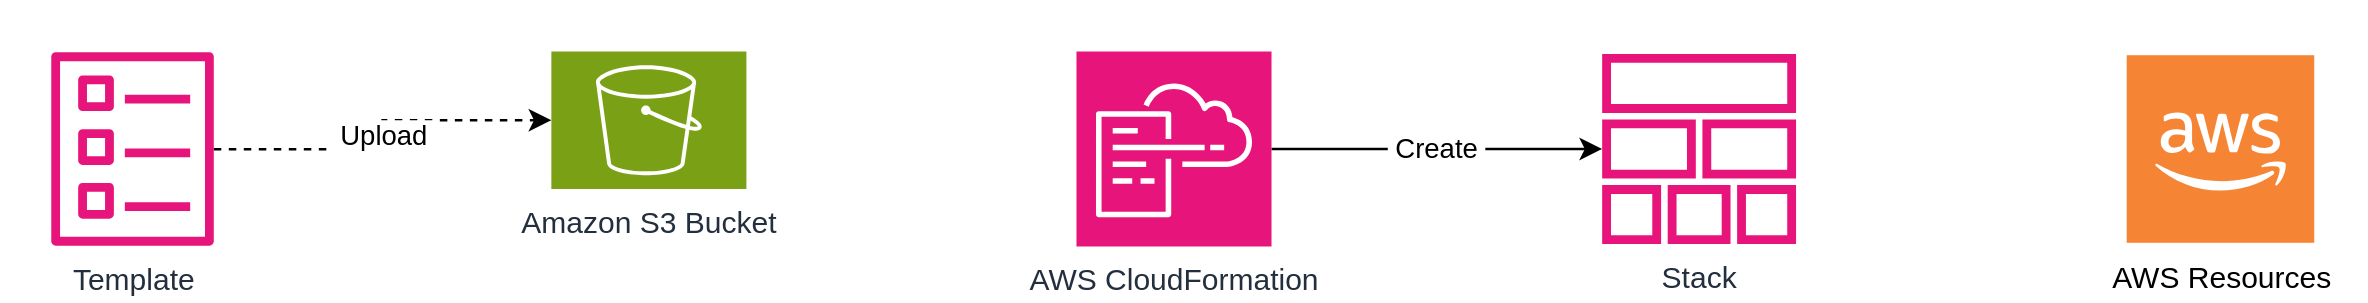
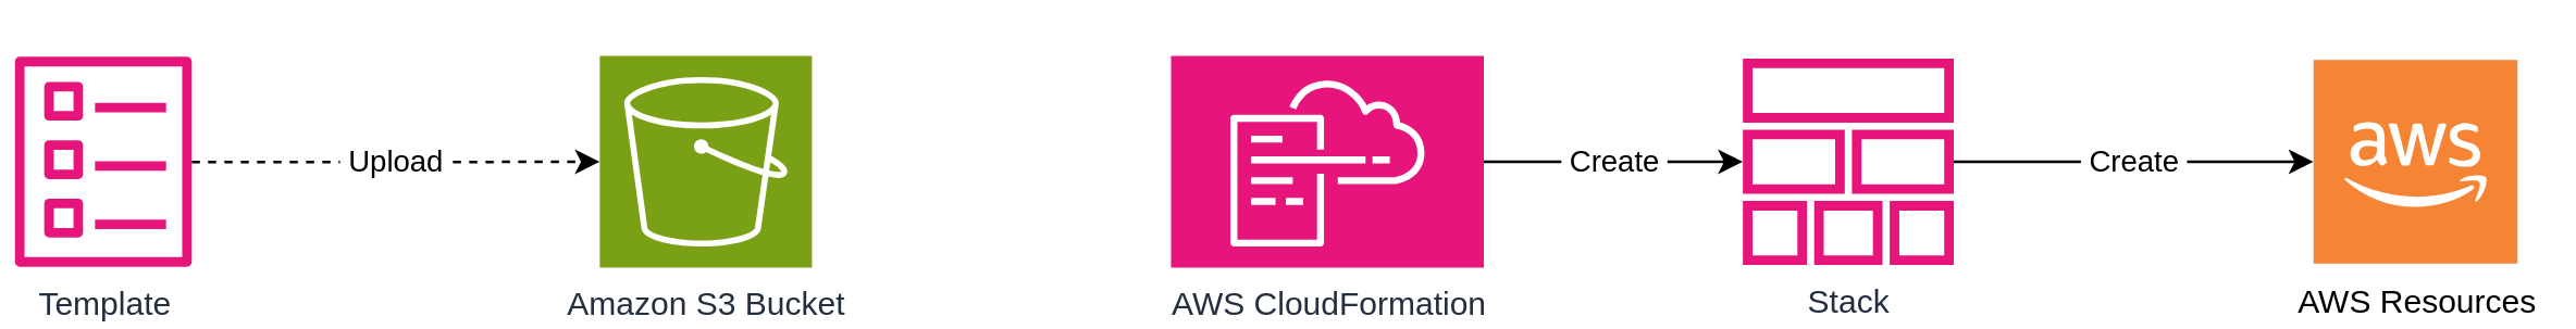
- <mxCell id="4" value="Amazon S3 Bucket" style="sketch=0;points=[[0,0,0],[0.25,0,0],[0.5,0,0],[0.75,0,0],[1,0,0],[0,1,0],[0.25,1,0],[0.5,1,0],[0.75,1,0],[1,1,0],[0,0.25,0],[0,0.5,0],[0,0.75,0],[1,0.25,0],[1,0.5,0],[1,0.75,0]];outlineConnect=0;fontColor=#232F3E;fillColor=#7AA116;strokeColor=#ffffff;dashed=0;verticalLabelPosition=bottom;verticalAlign=top;align=center;html=1;fontSize=12;fontStyle=0;aspect=fixed;shape=mxgraph.aws4.resourceIcon;resIcon=mxgraph.aws4.s3;" vertex="1" parent="1"><mxGeometry x="220" y="20" width="78" height="55" as="geometry" /></mxCell>
+ <mxCell id="4" value="Amazon S3 Bucket" style="sketch=0;points=[[0,0,0],[0.25,0,0],[0.5,0,0],[0.75,0,0],[1,0,0],[0,1,0],[0.25,1,0],[0.5,1,0],[0.75,1,0],[1,1,0],[0,0.25,0],[0,0.5,0],[0,0.75,0],[1,0.25,0],[1,0.5,0],[1,0.75,0]];outlineConnect=0;fontColor=#232F3E;fillColor=#7AA116;strokeColor=#ffffff;dashed=0;verticalLabelPosition=bottom;verticalAlign=top;align=center;html=1;fontSize=12;fontStyle=0;aspect=fixed;shape=mxgraph.aws4.resourceIcon;resIcon=mxgraph.aws4.s3;" vertex="1" parent="1"><mxGeometry x="220" y="20" width="78" height="78" as="geometry" /></mxCell>
- <mxCell id="3" value="Template" style="sketch=0;outlineConnect=0;fontColor=#232F3E;gradientColor=none;fillColor=#E7157B;strokeColor=none;dashed=0;verticalLabelPosition=bottom;verticalAlign=top;align=center;html=1;fontSize=12;fontStyle=0;aspect=fixed;pointerEvents=1;shape=mxgraph.aws4.template;" vertex="1" parent="1"><mxGeometry x="20" y="20" width="65" height="78" as="geometry" /></mxCell>
+ <mxCell id="3" value="Template" style="sketch=0;outlineConnect=0;fontColor=#232F3E;gradientColor=none;fillColor=#E7157B;strokeColor=none;dashed=0;verticalLabelPosition=bottom;verticalAlign=top;align=center;html=1;fontSize=12;fontStyle=0;aspect=fixed;pointerEvents=1;shape=mxgraph.aws4.template;" vertex="1" parent="1"><mxGeometry x="5" y="20" width="65" height="78" as="geometry" /></mxCell>
- <mxCell id="6" value="AWS CloudFormation" style="sketch=0;points=[[0,0,0],[0.25,0,0],[0.5,0,0],[0.75,0,0],[1,0,0],[0,1,0],[0.25,1,0],[0.5,1,0],[0.75,1,0],[1,1,0],[0,0.25,0],[0,0.5,0],[0,0.75,0],[1,0.25,0],[1,0.5,0],[1,0.75,0]];points=[[0,0,0],[0.25,0,0],[0.5,0,0],[0.75,0,0],[1,0,0],[0,1,0],[0.25,1,0],[0.5,1,0],[0.75,1,0],[1,1,0],[0,0.25,0],[0,0.5,0],[0,0.75,0],[1,0.25,0],[1,0.5,0],[1,0.75,0]];outlineConnect=0;fontColor=#232F3E;fillColor=#E7157B;strokeColor=#ffffff;dashed=0;verticalLabelPosition=bottom;verticalAlign=top;align=center;html=1;fontSize=12;fontStyle=0;aspect=fixed;shape=mxgraph.aws4.resourceIcon;resIcon=mxgraph.aws4.cloudformation;" vertex="1" parent="1"><mxGeometry x="430" y="20" width="78" height="78" as="geometry" /></mxCell>
+ <mxCell id="6" value="AWS CloudFormation" style="sketch=0;points=[[0,0,0],[0.25,0,0],[0.5,0,0],[0.75,0,0],[1,0,0],[0,1,0],[0.25,1,0],[0.5,1,0],[0.75,1,0],[1,1,0],[0,0.25,0],[0,0.5,0],[0,0.75,0],[1,0.25,0],[1,0.5,0],[1,0.75,0]];points=[[0,0,0],[0.25,0,0],[0.5,0,0],[0.75,0,0],[1,0,0],[0,1,0],[0.25,1,0],[0.5,1,0],[0.75,1,0],[1,1,0],[0,0.25,0],[0,0.5,0],[0,0.75,0],[1,0.25,0],[1,0.5,0],[1,0.75,0]];outlineConnect=0;fontColor=#232F3E;fillColor=#E7157B;strokeColor=#ffffff;dashed=0;verticalLabelPosition=bottom;verticalAlign=top;align=center;html=1;fontSize=12;fontStyle=0;aspect=fixed;shape=mxgraph.aws4.resourceIcon;resIcon=mxgraph.aws4.cloudformation;" vertex="1" parent="1"><mxGeometry x="430" y="20" width="115" height="78" as="geometry" /></mxCell>
+ <mxCell id="7" value="&amp;nbsp;Create&amp;nbsp;" style="edgeStyle=orthogonalEdgeStyle;rounded=0;orthogonalLoop=1;jettySize=auto;html=1;" edge="1" parent="1" source="8" target="9"><mxGeometry relative="1" as="geometry" /></mxCell>
